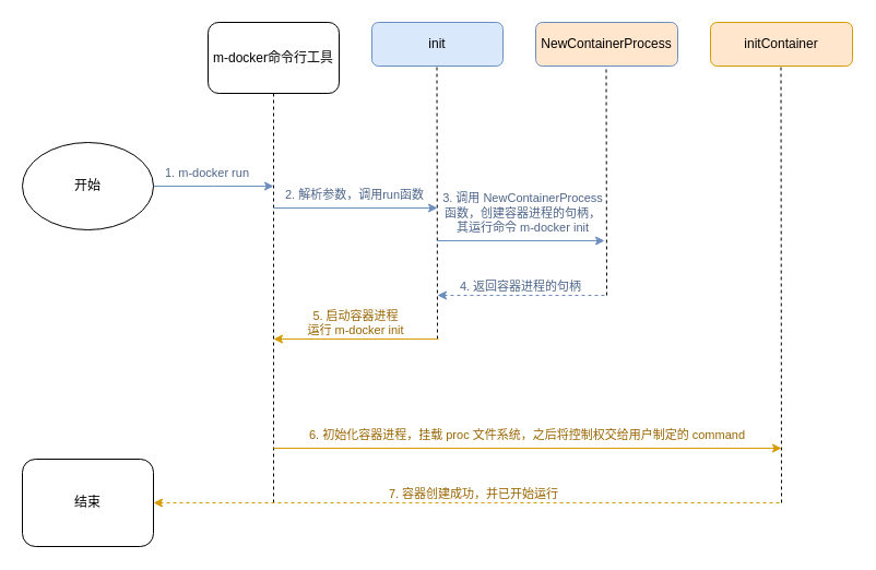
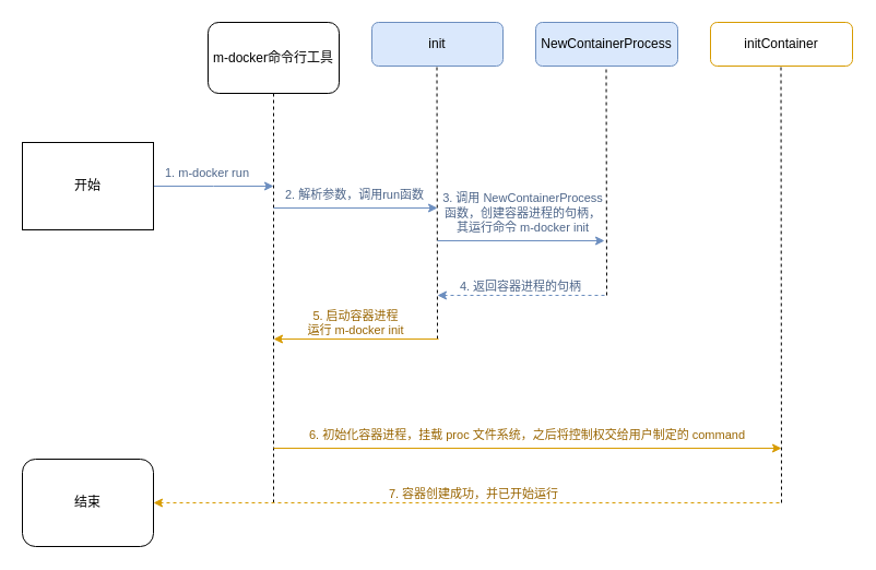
- <mxCell id="11" value="NewContainerProcess" style="rounded=1;whiteSpace=wrap;html=1;fillColor=#ffe6cc;strokeColor=#6c8ebf;" vertex="1" parent="1"><mxGeometry x="490" y="20" width="130" height="40" as="geometry" /></mxCell>
+ <mxCell id="11" value="NewContainerProcess" style="rounded=1;whiteSpace=wrap;html=1;fillColor=#dae8fc;strokeColor=#6c8ebf;" vertex="1" parent="1"><mxGeometry x="490" y="20" width="130" height="40" as="geometry" /></mxCell>
- <mxCell id="19" value="initContainer" style="rounded=1;whiteSpace=wrap;html=1;fillColor=#ffe6cc;strokeColor=#d79b00;" vertex="1" parent="1"><mxGeometry x="650" y="20" width="130" height="40" as="geometry" /></mxCell>
+ <mxCell id="19" value="initContainer" style="rounded=1;whiteSpace=wrap;html=1;fillColor=#ffffff;strokeColor=#d79b00;" vertex="1" parent="1"><mxGeometry x="650" y="20" width="130" height="40" as="geometry" /></mxCell>
- <mxCell id="6" value="开始" style="ellipse;whiteSpace=wrap;html=1;" vertex="1" parent="1"><mxGeometry x="20" y="130" width="120" height="80" as="geometry" /></mxCell>
+ <mxCell id="6" value="开始" style="whiteSpace=wrap;html=1;rounded=0;" vertex="1" parent="1"><mxGeometry x="20" y="130" width="120" height="80" as="geometry" /></mxCell>
